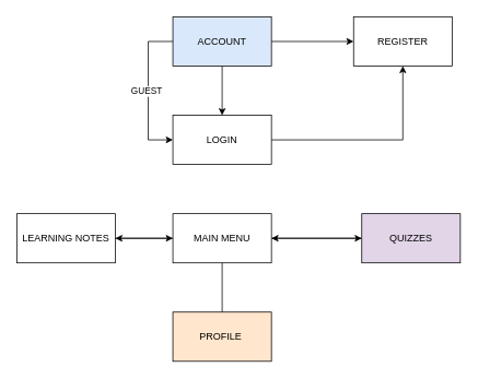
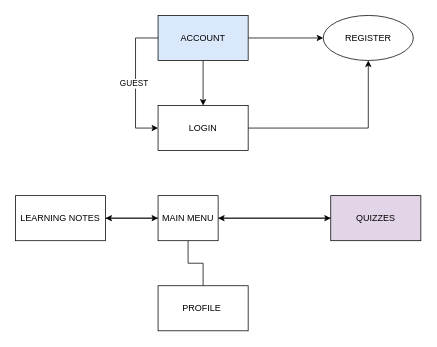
- <mxCell id="9" value="REGISTER" style="rounded=0;whiteSpace=wrap;html=1;" vertex="1" parent="1"><mxGeometry x="430" y="20" width="120" height="60" as="geometry" /></mxCell>
+ <mxCell id="9" value="REGISTER" style="ellipse;whiteSpace=wrap;html=1;" vertex="1" parent="1"><mxGeometry x="430" y="20" width="120" height="60" as="geometry" /></mxCell>
- <mxCell id="13" value="MAIN MENU" style="rounded=0;whiteSpace=wrap;html=1;" vertex="1" parent="1"><mxGeometry x="210" y="260" width="120" height="60" as="geometry" /></mxCell>
+ <mxCell id="13" value="MAIN MENU" style="rounded=0;whiteSpace=wrap;html=1;" vertex="1" parent="1"><mxGeometry x="210" y="260" width="80" height="60" as="geometry" /></mxCell>
- <mxCell id="18" value="PROFILE&amp;nbsp;" style="rounded=0;whiteSpace=wrap;html=1;fillColor=#ffe6cc;" vertex="1" parent="1"><mxGeometry x="210" y="380" width="120" height="60" as="geometry" /></mxCell>
+ <mxCell id="18" value="PROFILE&amp;nbsp;" style="rounded=0;whiteSpace=wrap;html=1;" vertex="1" parent="1"><mxGeometry x="210" y="380" width="120" height="60" as="geometry" /></mxCell>
